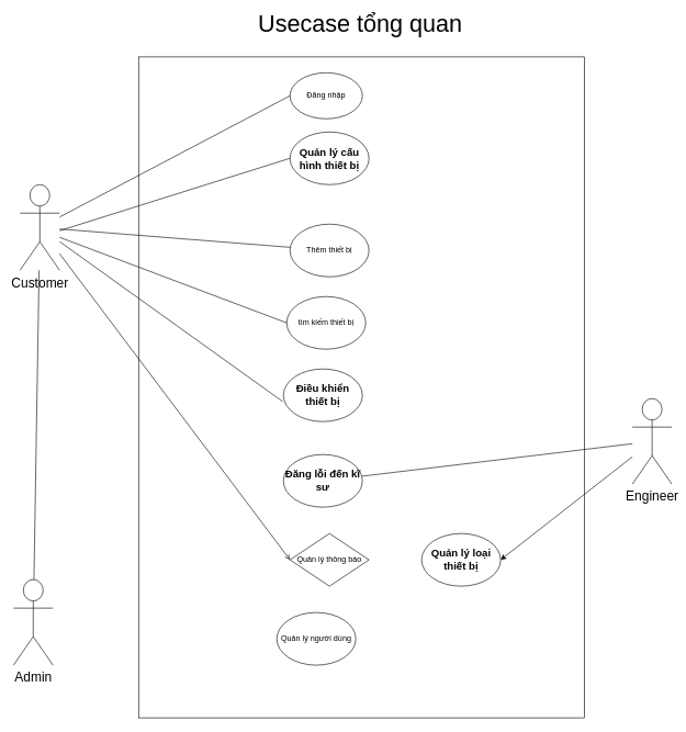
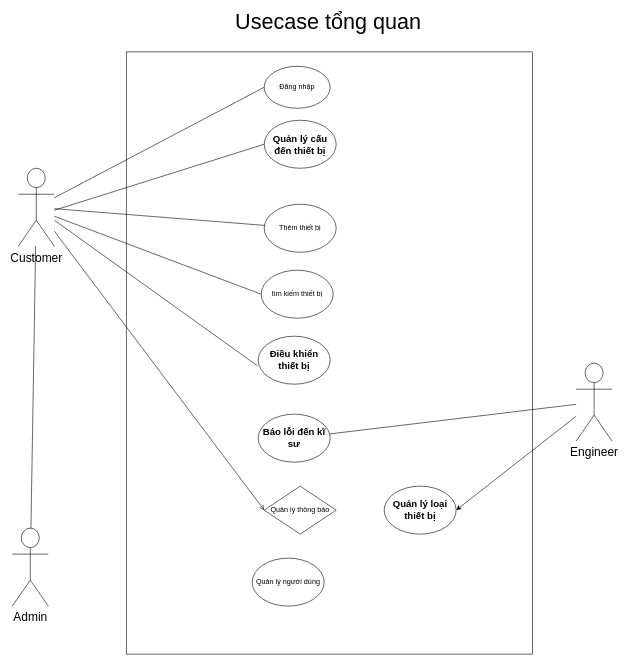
- <mxCell id="7" value="&lt;b&gt;&lt;font style=&quot;font-size: 16px;&quot;&gt;Quản lý cấu hình thiết bị&lt;/font&gt;&lt;/b&gt;" style="ellipse;whiteSpace=wrap;html=1;" vertex="1" parent="1"><mxGeometry x="440" y="200" width="120" height="80" as="geometry" /></mxCell>
+ <mxCell id="7" value="&lt;b&gt;&lt;font style=&quot;font-size: 16px;&quot;&gt;Quản lý cấu đến thiết bị&lt;/font&gt;&lt;/b&gt;" style="ellipse;whiteSpace=wrap;html=1;" vertex="1" parent="1"><mxGeometry x="440" y="200" width="120" height="80" as="geometry" /></mxCell>
- <mxCell id="13" value="&lt;font style=&quot;font-size: 16px;&quot;&gt;&lt;b&gt;Đăng lỗi đến kĩ sư&lt;/b&gt;&lt;/font&gt;" style="ellipse;whiteSpace=wrap;html=1;" vertex="1" parent="1"><mxGeometry x="430" y="690" width="120" height="80" as="geometry" /></mxCell>
+ <mxCell id="13" value="&lt;font style=&quot;font-size: 16px;&quot;&gt;&lt;b&gt;Báo lỗi đến kĩ sư&lt;/b&gt;&lt;/font&gt;" style="ellipse;whiteSpace=wrap;html=1;" vertex="1" parent="1"><mxGeometry x="430" y="690" width="120" height="80" as="geometry" /></mxCell>
